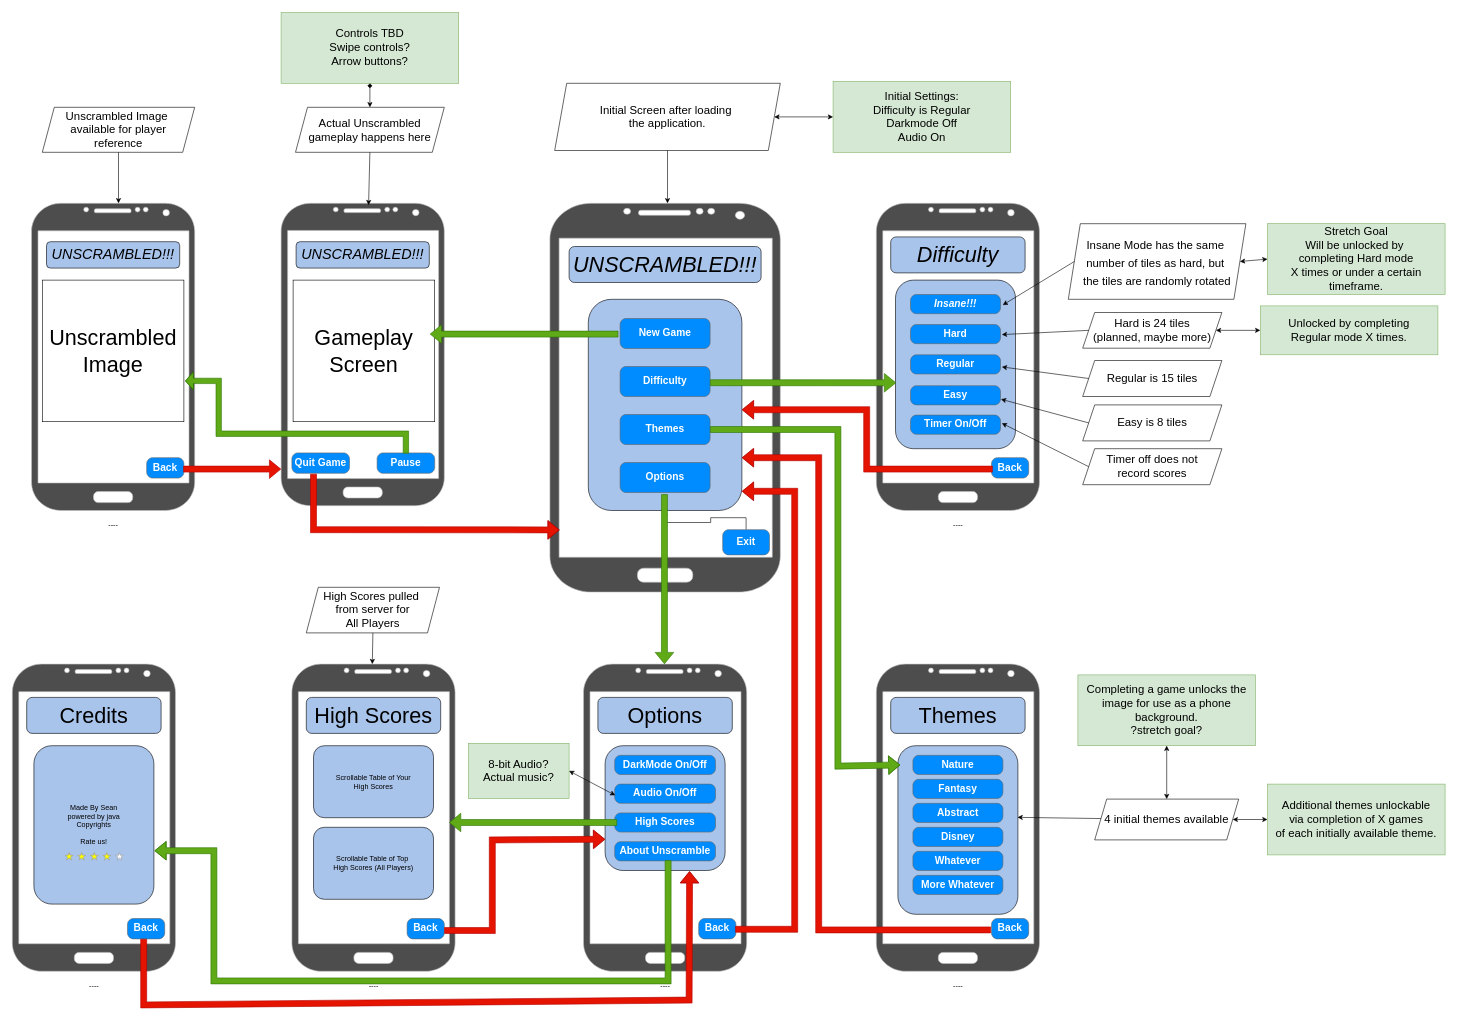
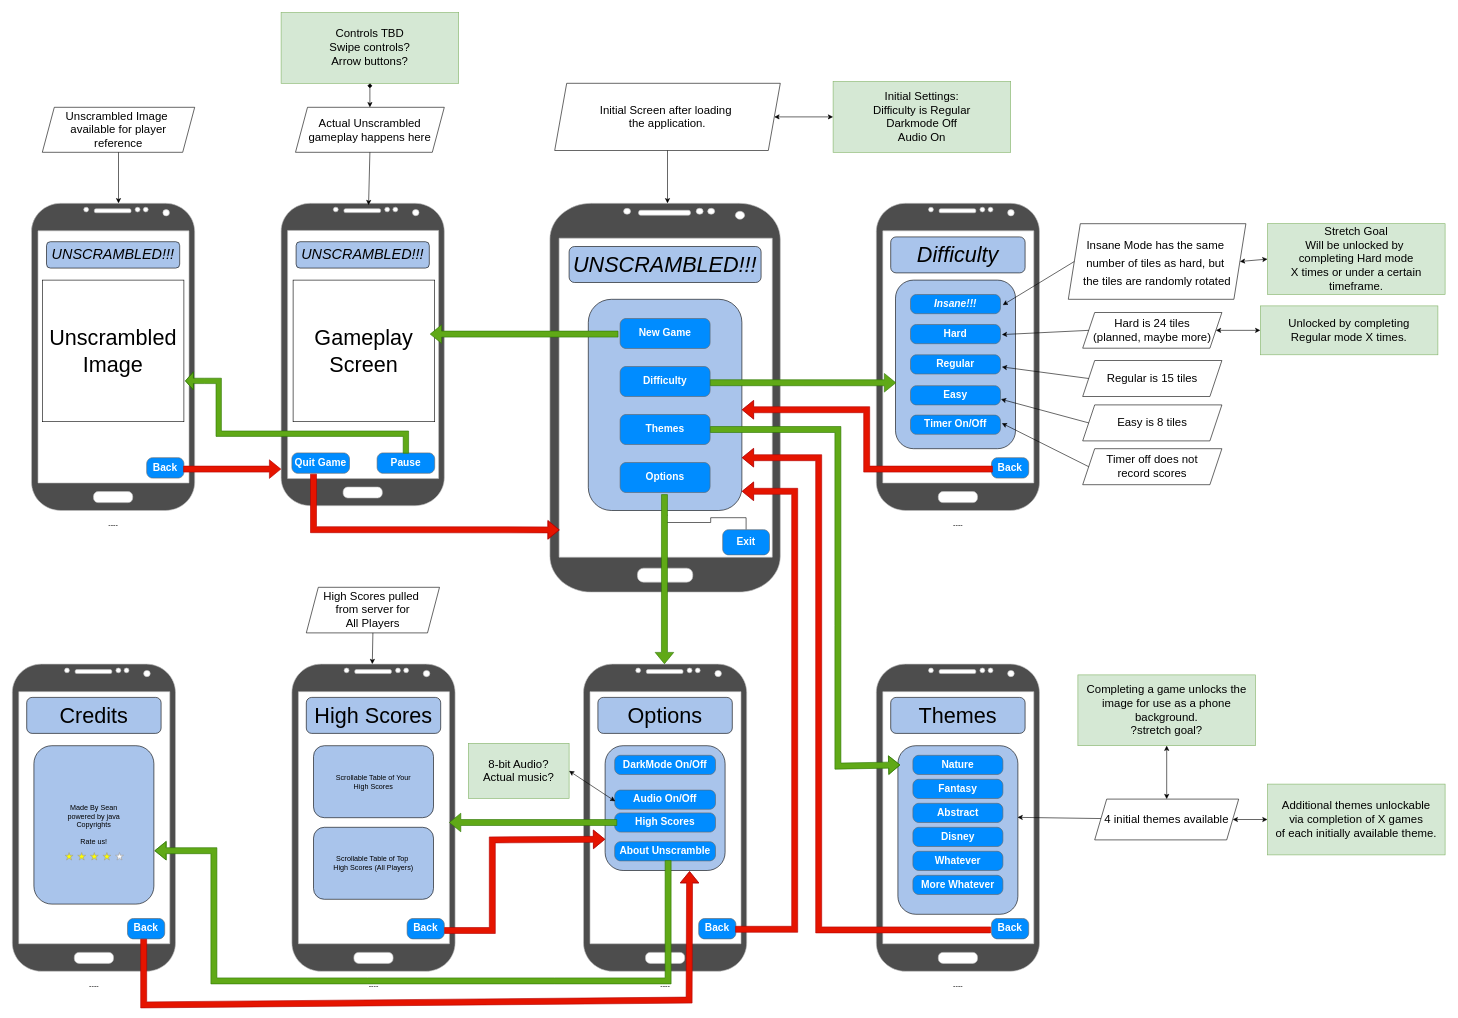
- <mxCell id="51" value="Audio On/Off" style="strokeWidth=1;shadow=0;dashed=0;align=center;html=1;shape=mxgraph.mockup.buttons.button;strokeColor=#666666;fontColor=#ffffff;mainText=;buttonStyle=round;fontSize=17;fontStyle=1;fillColor=#008cff;whiteSpace=wrap;" parent="1" vertex="1"><mxGeometry x="1024" y="1306" width="168" height="32" as="geometry" /></mxCell>
+ <mxCell id="51" value="Audio On/Off" style="strokeWidth=1;shadow=0;dashed=0;align=center;html=1;shape=mxgraph.mockup.buttons.button;strokeColor=#666666;fontColor=#ffffff;mainText=;buttonStyle=round;fontSize=17;fontStyle=1;fillColor=#008cff;whiteSpace=wrap;" parent="1" vertex="1"><mxGeometry x="1024" y="1316" width="168" height="32" as="geometry" /></mxCell>
